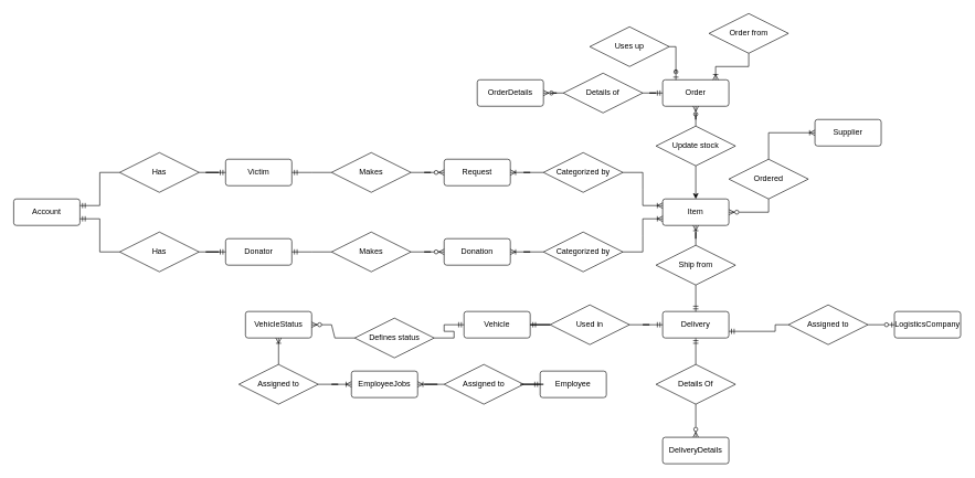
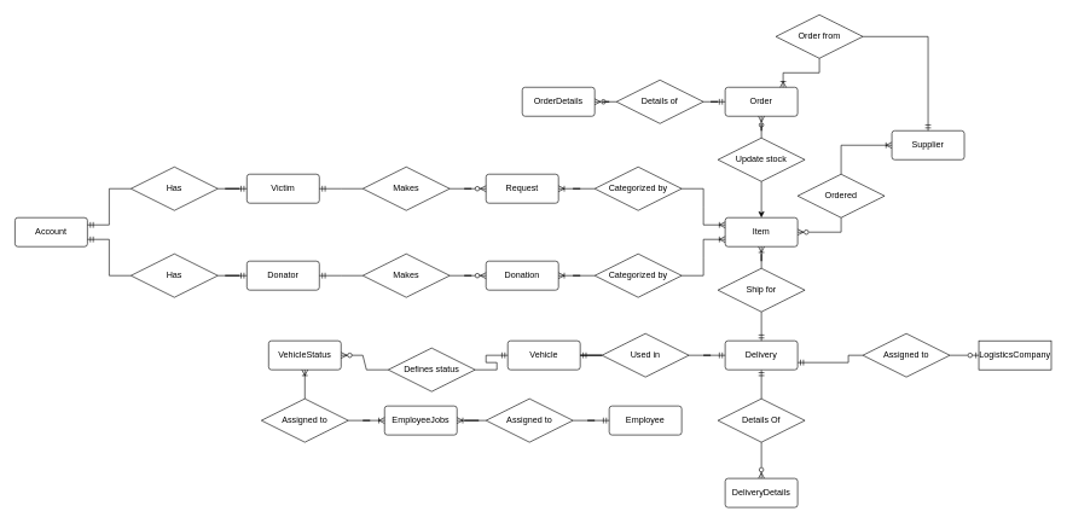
+ <mxCell id="62" style="edgeStyle=orthogonalEdgeStyle;rounded=0;orthogonalLoop=1;jettySize=auto;html=1;endArrow=ERmandOne;endFill=0;" edge="1" parent="1" source="64" target="9"><mxGeometry relative="1" as="geometry" /></mxCell>
- <mxCell id="61" value="Uses up" style="shape=rhombus;perimeter=rhombusPerimeter;whiteSpace=wrap;html=1;align=center;" vertex="1" parent="1"><mxGeometry x="890" y="40" width="120" height="60" as="geometry" /></mxCell>
- <mxCell id="60" style="edgeStyle=orthogonalEdgeStyle;rounded=0;orthogonalLoop=1;jettySize=auto;html=1;endArrow=ERzeroToOne;endFill=0;" edge="1" parent="1" source="61" target="8"><mxGeometry relative="1" as="geometry"><Array as="points"><mxPoint x="1020" y="110" /><mxPoint x="1020" y="110" /></Array></mxGeometry></mxCell>
- <mxCell id="67" value="Ship from" style="shape=rhombus;perimeter=rhombusPerimeter;whiteSpace=wrap;html=1;align=center;" vertex="1" parent="1"><mxGeometry x="990" y="370" width="120" height="60" as="geometry" /></mxCell>
+ <mxCell id="67" value="Ship for" style="shape=rhombus;perimeter=rhombusPerimeter;whiteSpace=wrap;html=1;align=center;" vertex="1" parent="1"><mxGeometry x="990" y="370" width="120" height="60" as="geometry" /></mxCell>
- <mxCell id="20" value="LogisticsCompany" style="rounded=1;arcSize=10;whiteSpace=wrap;html=1;align=center;" vertex="1" parent="1"><mxGeometry x="1350" y="470" width="100" height="40" as="geometry" /></mxCell>
+ <mxCell id="20" value="LogisticsCompany" style="arcSize=10;whiteSpace=wrap;html=1;align=center;rounded=0;" vertex="1" parent="1"><mxGeometry x="1350" y="470" width="100" height="40" as="geometry" /></mxCell>
- <mxCell id="11" value="Employee" style="rounded=1;arcSize=10;whiteSpace=wrap;html=1;align=center;" vertex="1" parent="1"><mxGeometry x="815" y="560" width="100" height="40" as="geometry" /></mxCell>
+ <mxCell id="11" value="Employee" style="rounded=1;arcSize=10;whiteSpace=wrap;html=1;align=center;" vertex="1" parent="1"><mxGeometry x="840" y="560" width="100" height="40" as="geometry" /></mxCell>
